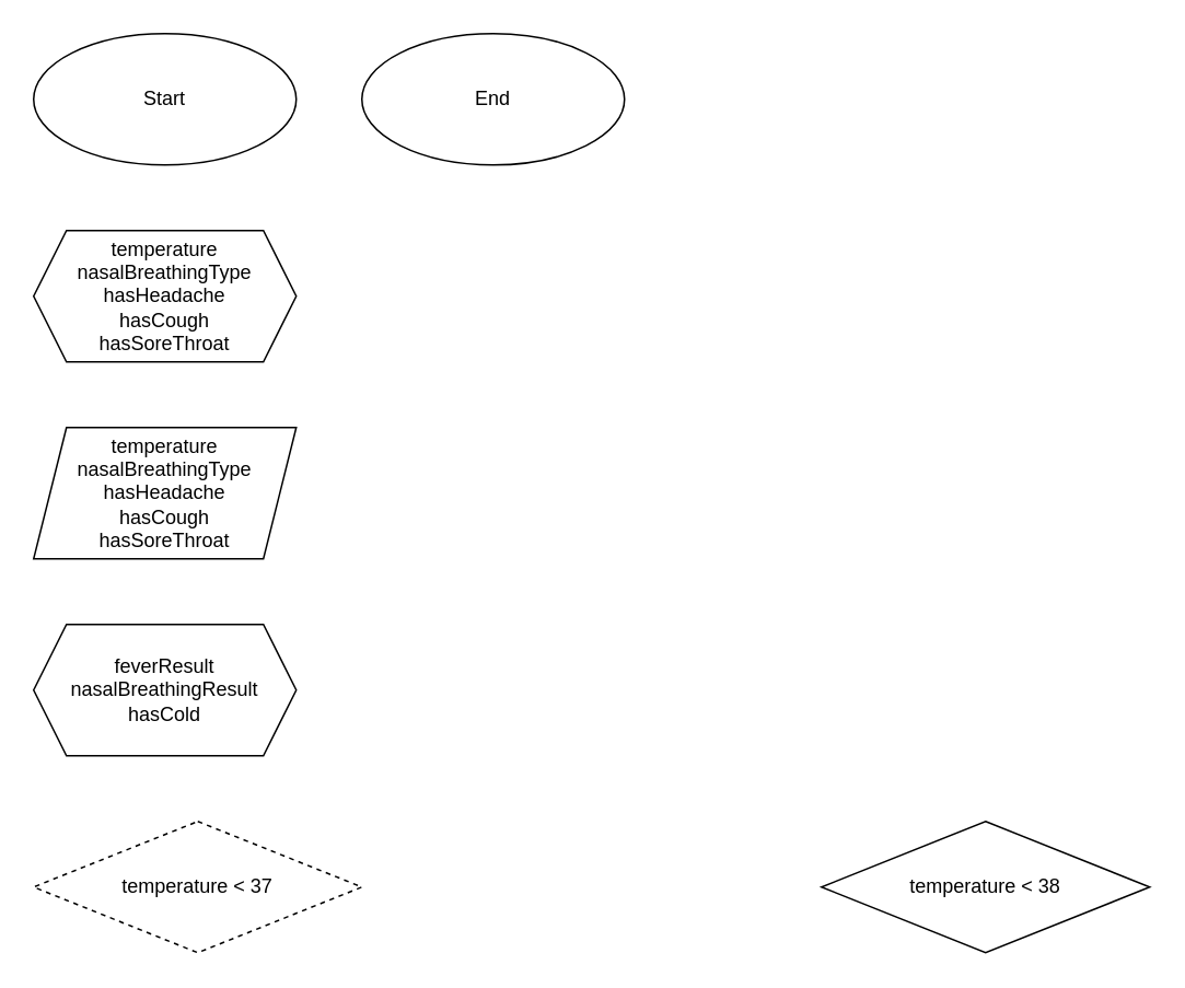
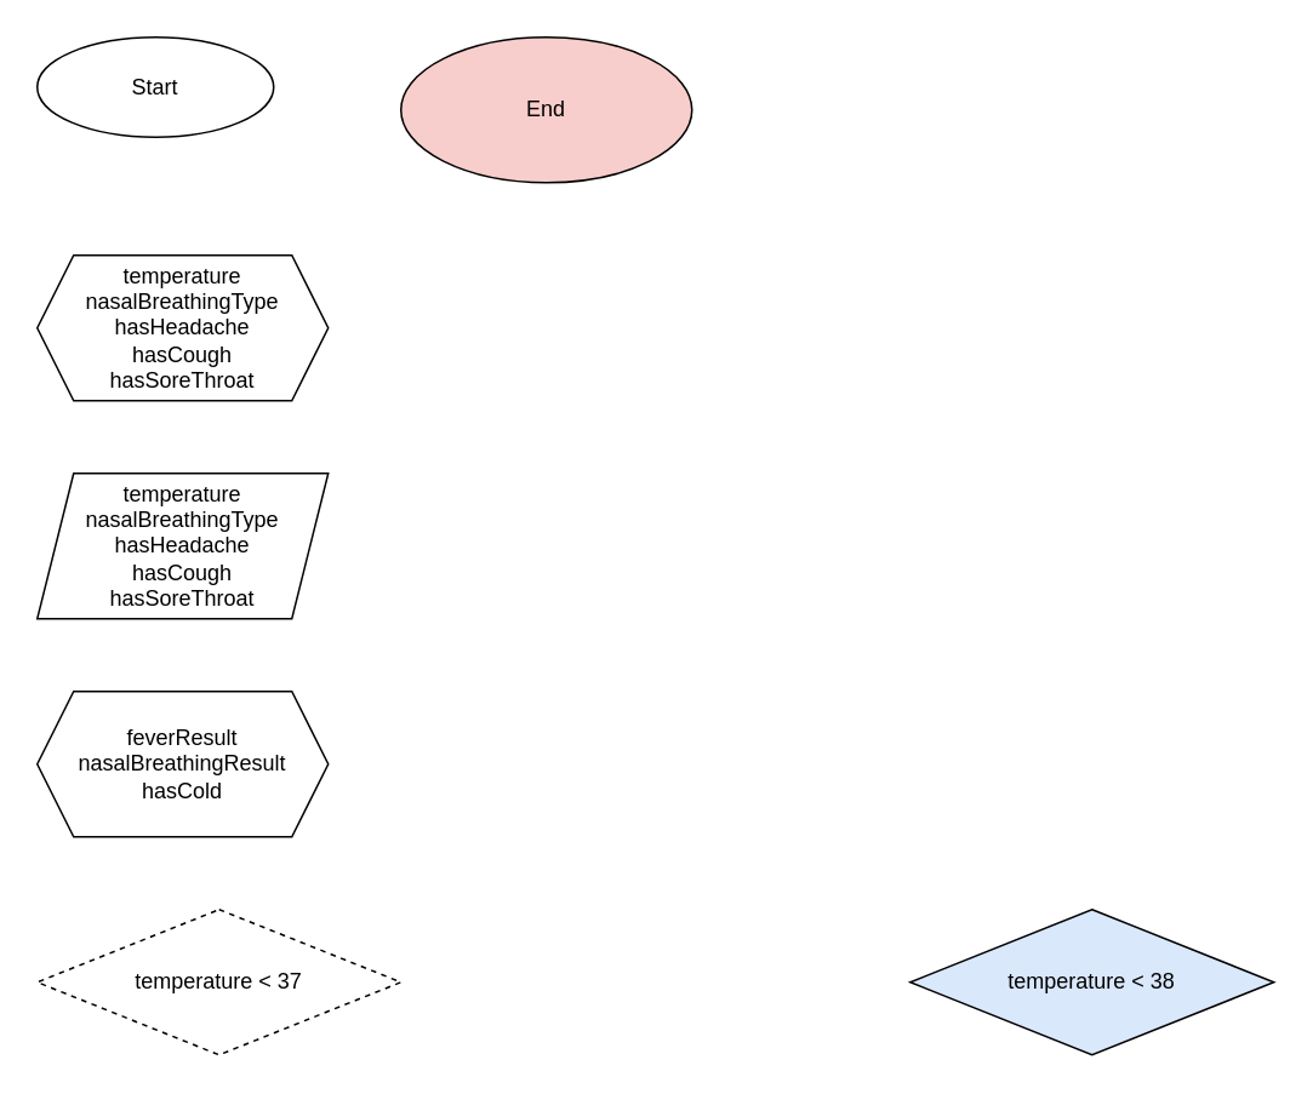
- <mxCell id="2" value="Start" style="ellipse;whiteSpace=wrap;html=1;" vertex="1" parent="1"><mxGeometry x="20" y="20" width="160" height="80" as="geometry" /></mxCell>
+ <mxCell id="2" value="Start" style="ellipse;whiteSpace=wrap;html=1;" vertex="1" parent="1"><mxGeometry x="20" y="20" width="130" height="55" as="geometry" /></mxCell>
- <mxCell id="5" value="End" style="ellipse;whiteSpace=wrap;html=1;" vertex="1" parent="1"><mxGeometry x="220" y="20" width="160" height="80" as="geometry" /></mxCell>
+ <mxCell id="5" value="End" style="ellipse;whiteSpace=wrap;html=1;fillColor=#f8cecc;" vertex="1" parent="1"><mxGeometry x="220" y="20" width="160" height="80" as="geometry" /></mxCell>
- <mxCell id="8" value="temperature &amp;lt; 38" style="rhombus;whiteSpace=wrap;html=1;" vertex="1" parent="1"><mxGeometry x="500" y="500" width="200" height="80" as="geometry" /></mxCell>
+ <mxCell id="8" value="temperature &amp;lt; 38" style="rhombus;whiteSpace=wrap;html=1;fillColor=#dae8fc;" vertex="1" parent="1"><mxGeometry x="500" y="500" width="200" height="80" as="geometry" /></mxCell>
